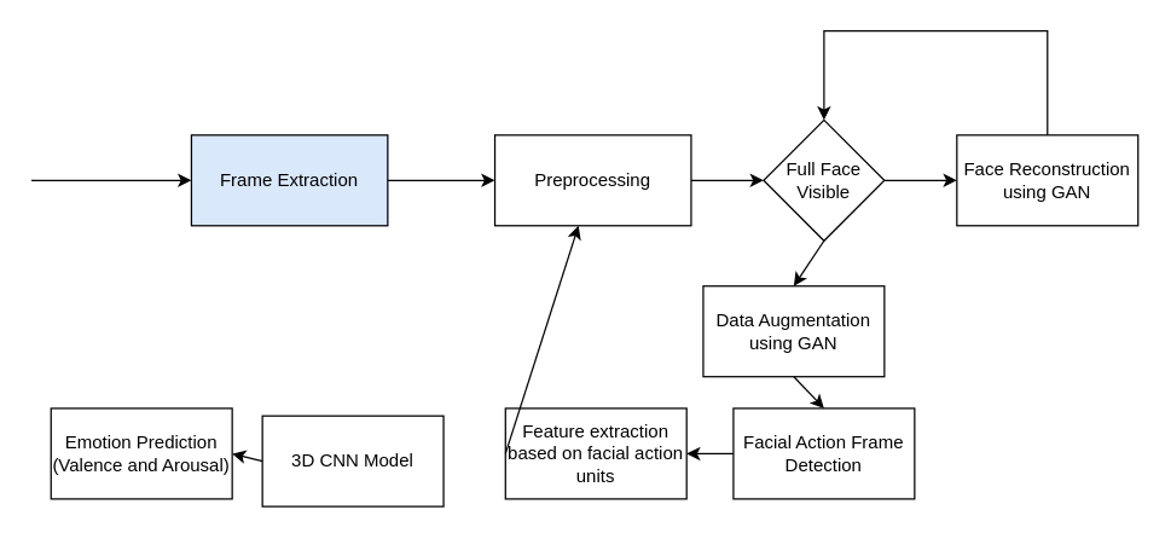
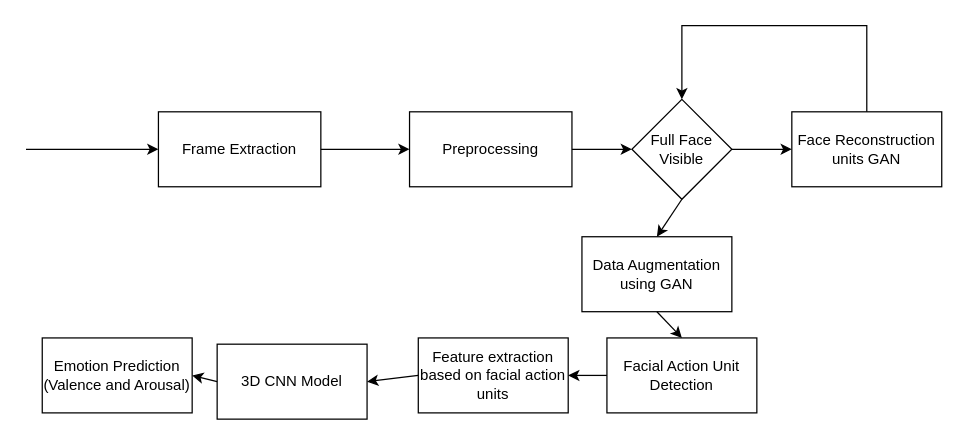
- <mxCell id="2" value="Frame Extraction" style="rounded=0;whiteSpace=wrap;html=1;labelBackgroundColor=none;fillColor=#dae8fc;" vertex="1" parent="1"><mxGeometry x="126" y="89" width="130" height="60" as="geometry" /></mxCell>
+ <mxCell id="2" value="Frame Extraction" style="rounded=0;whiteSpace=wrap;html=1;labelBackgroundColor=none;" vertex="1" parent="1"><mxGeometry x="126" y="89" width="130" height="60" as="geometry" /></mxCell>
- <mxCell id="8" value="Face Reconstruction using GAN" style="rounded=0;whiteSpace=wrap;html=1;" vertex="1" parent="1"><mxGeometry x="633" y="89" width="120" height="60" as="geometry" /></mxCell>
+ <mxCell id="8" value="Face Reconstruction units GAN" style="rounded=0;whiteSpace=wrap;html=1;" vertex="1" parent="1"><mxGeometry x="633" y="89" width="120" height="60" as="geometry" /></mxCell>
- <mxCell id="18" value="" style="endArrow=classic;html=1;rounded=0;exitX=0;exitY=0.5;exitDx=0;exitDy=0;" edge="1" parent="1" source="15" target="3"><mxGeometry width="50" height="50" relative="1" as="geometry"><mxPoint x="446" y="178" as="sourcePoint" /><mxPoint x="496" y="128" as="targetPoint" /></mxGeometry></mxCell>
+ <mxCell id="18" value="" style="endArrow=classic;html=1;rounded=0;exitX=0;exitY=0.5;exitDx=0;exitDy=0;entryX=1;entryY=0.5;entryDx=0;entryDy=0;" edge="1" parent="1" source="15" target="17"><mxGeometry width="50" height="50" relative="1" as="geometry"><mxPoint x="446" y="178" as="sourcePoint" /><mxPoint x="496" y="128" as="targetPoint" /></mxGeometry></mxCell>
- <mxCell id="13" value="Facial Action Frame&lt;br&gt;Detection" style="rounded=0;whiteSpace=wrap;html=1;" vertex="1" parent="1"><mxGeometry x="485" y="270" width="120" height="60" as="geometry" /></mxCell>
+ <mxCell id="13" value="Facial Action Unit&lt;br&gt;Detection" style="rounded=0;whiteSpace=wrap;html=1;" vertex="1" parent="1"><mxGeometry x="485" y="270" width="120" height="60" as="geometry" /></mxCell>
